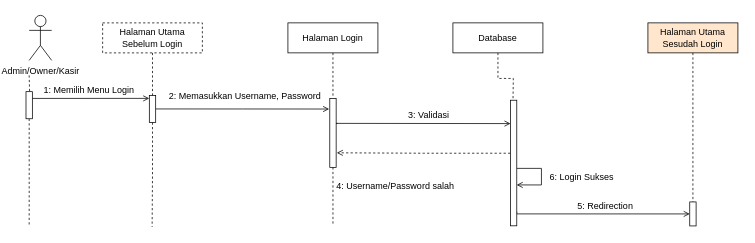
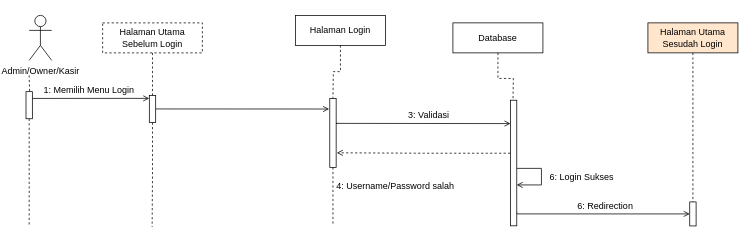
- <mxCell id="4" value="Halaman Login" style="rounded=0;whiteSpace=wrap;html=1;" parent="1" vertex="1"><mxGeometry x="383.06" y="30" width="120" height="40" as="geometry" /></mxCell>
+ <mxCell id="4" value="Halaman Login" style="rounded=0;whiteSpace=wrap;html=1;" parent="1" vertex="1"><mxGeometry x="393.06" y="20" width="120" height="40" as="geometry" /></mxCell>
- <mxCell id="7" value="2: Memasukkan Username, Password" style="text;html=1;strokeColor=none;fillColor=none;align=center;verticalAlign=middle;whiteSpace=wrap;rounded=0;" parent="1" vertex="1"><mxGeometry x="220.56" y="116.06" width="210" height="24.47" as="geometry" /></mxCell>
- <mxCell id="18" value="5: Redirection" style="text;html=1;strokeColor=none;fillColor=none;align=center;verticalAlign=middle;whiteSpace=wrap;rounded=0;" parent="1" vertex="1"><mxGeometry x="750.06" y="264.97" width="113" height="20" as="geometry" /></mxCell>
+ <mxCell id="18" value="6: Redirection" style="text;html=1;strokeColor=none;fillColor=none;align=center;verticalAlign=middle;whiteSpace=wrap;rounded=0;" parent="1" vertex="1"><mxGeometry x="750.06" y="264.97" width="113" height="20" as="geometry" /></mxCell>
